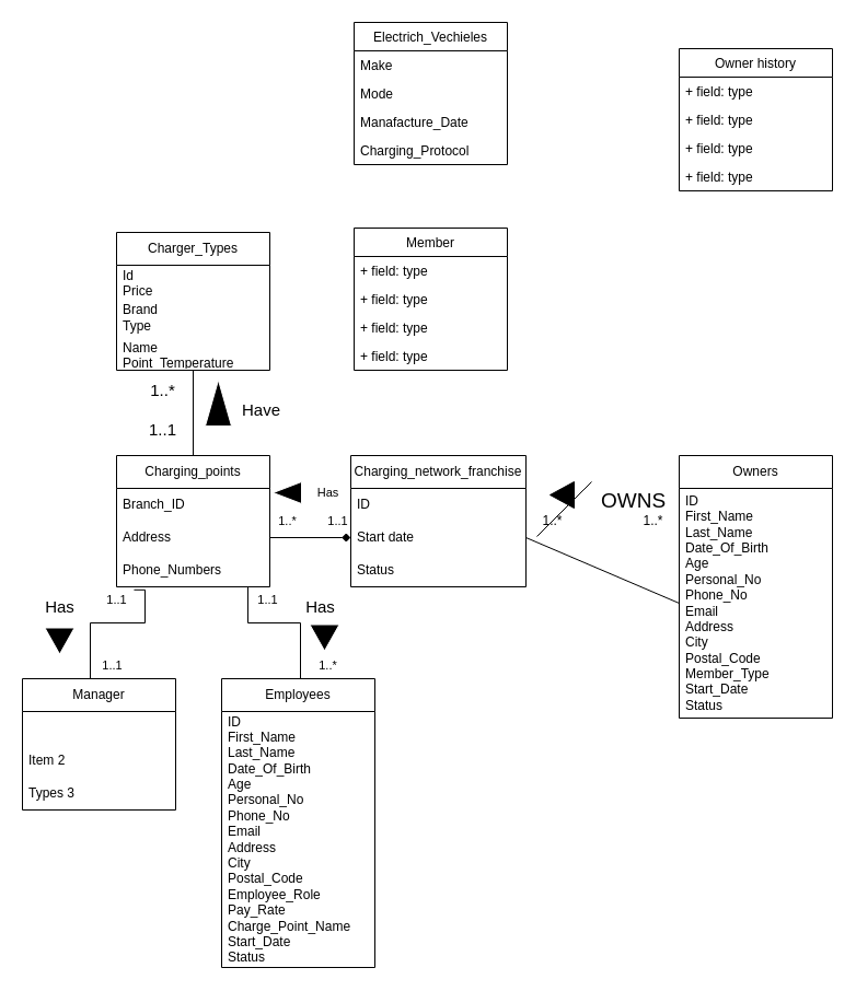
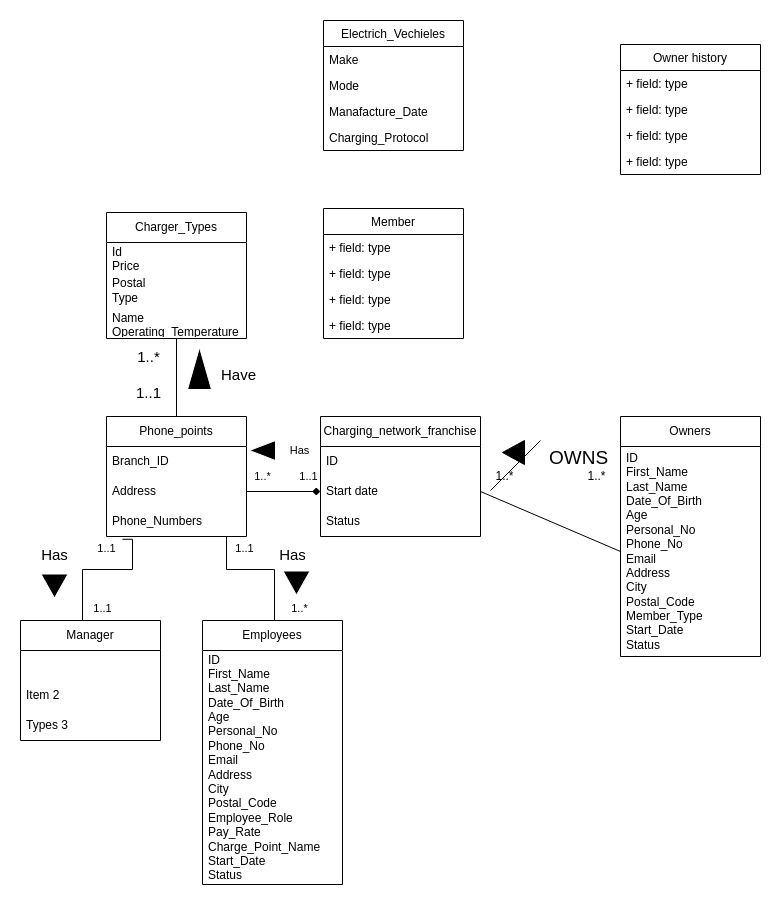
- <mxCell id="15" value="Brand&lt;br&gt;Type" style="text;strokeColor=none;fillColor=none;align=left;verticalAlign=middle;spacingLeft=4;spacingRight=4;overflow=hidden;points=[[0,0.5],[1,0.5]];portConstraint=eastwest;rotatable=0;whiteSpace=wrap;html=1;" vertex="1" parent="13"><mxGeometry y="60" width="140" height="36" as="geometry" /></mxCell>
+ <mxCell id="15" value="Postal&lt;br&gt;Type" style="text;strokeColor=none;fillColor=none;align=left;verticalAlign=middle;spacingLeft=4;spacingRight=4;overflow=hidden;points=[[0,0.5],[1,0.5]];portConstraint=eastwest;rotatable=0;whiteSpace=wrap;html=1;" vertex="1" parent="13"><mxGeometry y="60" width="140" height="36" as="geometry" /></mxCell>
- <mxCell id="16" value="Name&lt;br&gt;Point_Temperature" style="text;strokeColor=none;fillColor=none;align=left;verticalAlign=middle;spacingLeft=4;spacingRight=4;overflow=hidden;points=[[0,0.5],[1,0.5]];portConstraint=eastwest;rotatable=0;whiteSpace=wrap;html=1;" vertex="1" parent="13"><mxGeometry y="96" width="140" height="30" as="geometry" /></mxCell>
+ <mxCell id="16" value="Name&lt;br&gt;Operating_Temperature" style="text;strokeColor=none;fillColor=none;align=left;verticalAlign=middle;spacingLeft=4;spacingRight=4;overflow=hidden;points=[[0,0.5],[1,0.5]];portConstraint=eastwest;rotatable=0;whiteSpace=wrap;html=1;" vertex="1" parent="13"><mxGeometry y="96" width="140" height="30" as="geometry" /></mxCell>
- <mxCell id="9" value="Charging_points" style="swimlane;fontStyle=0;childLayout=stackLayout;horizontal=1;startSize=30;horizontalStack=0;resizeParent=1;resizeParentMax=0;resizeLast=0;collapsible=1;marginBottom=0;whiteSpace=wrap;html=1;" vertex="1" parent="1"><mxGeometry x="106" y="416" width="140" height="120" as="geometry" /></mxCell>
+ <mxCell id="9" value="Phone_points" style="swimlane;fontStyle=0;childLayout=stackLayout;horizontal=1;startSize=30;horizontalStack=0;resizeParent=1;resizeParentMax=0;resizeLast=0;collapsible=1;marginBottom=0;whiteSpace=wrap;html=1;" vertex="1" parent="1"><mxGeometry x="106" y="416" width="140" height="120" as="geometry" /></mxCell>
